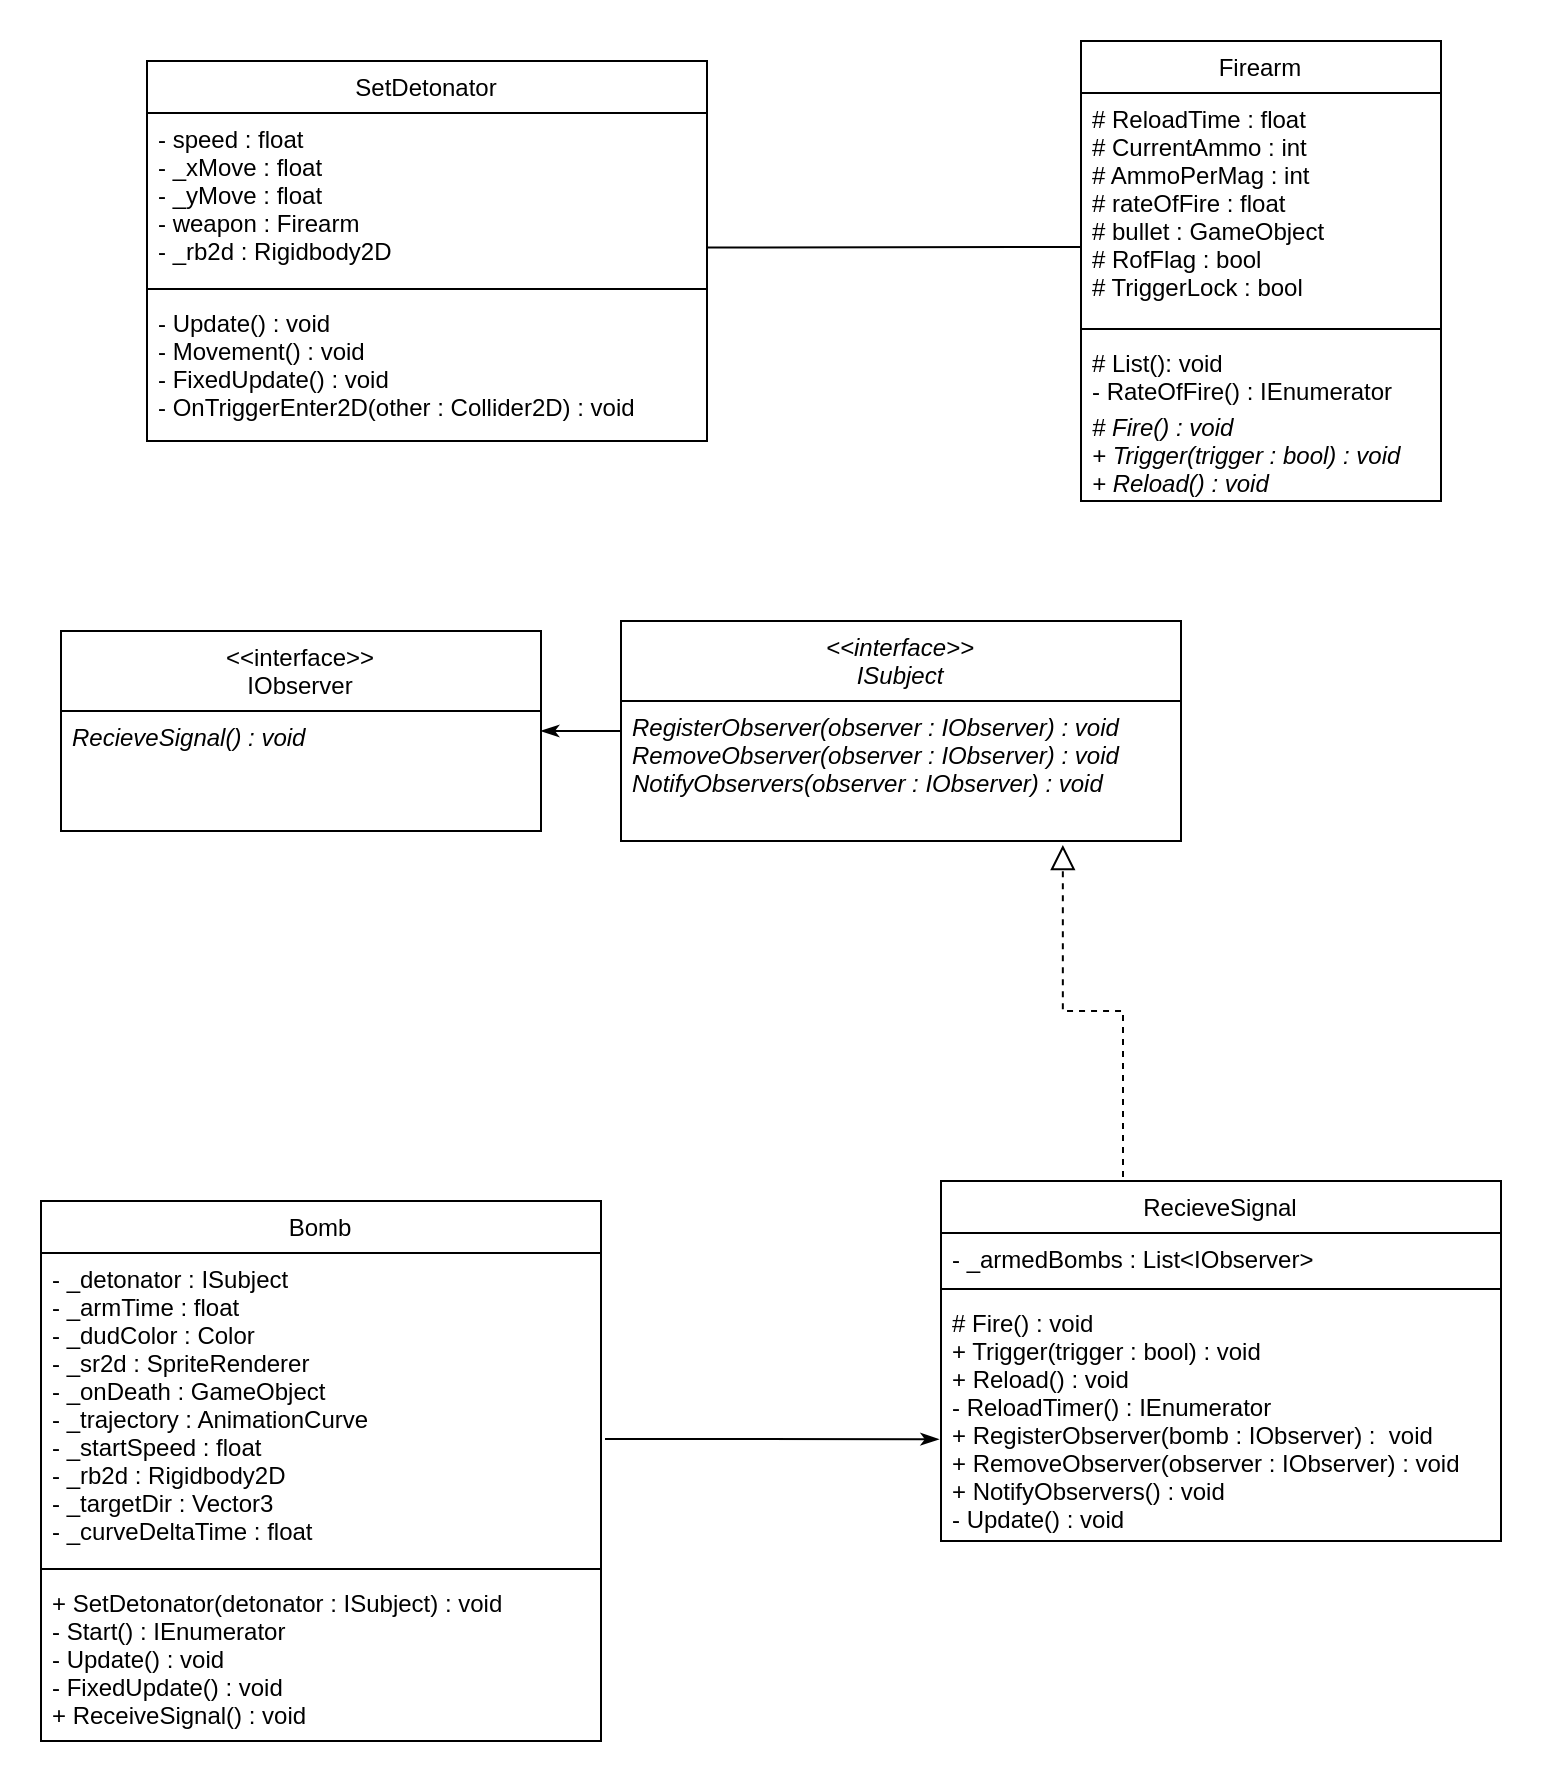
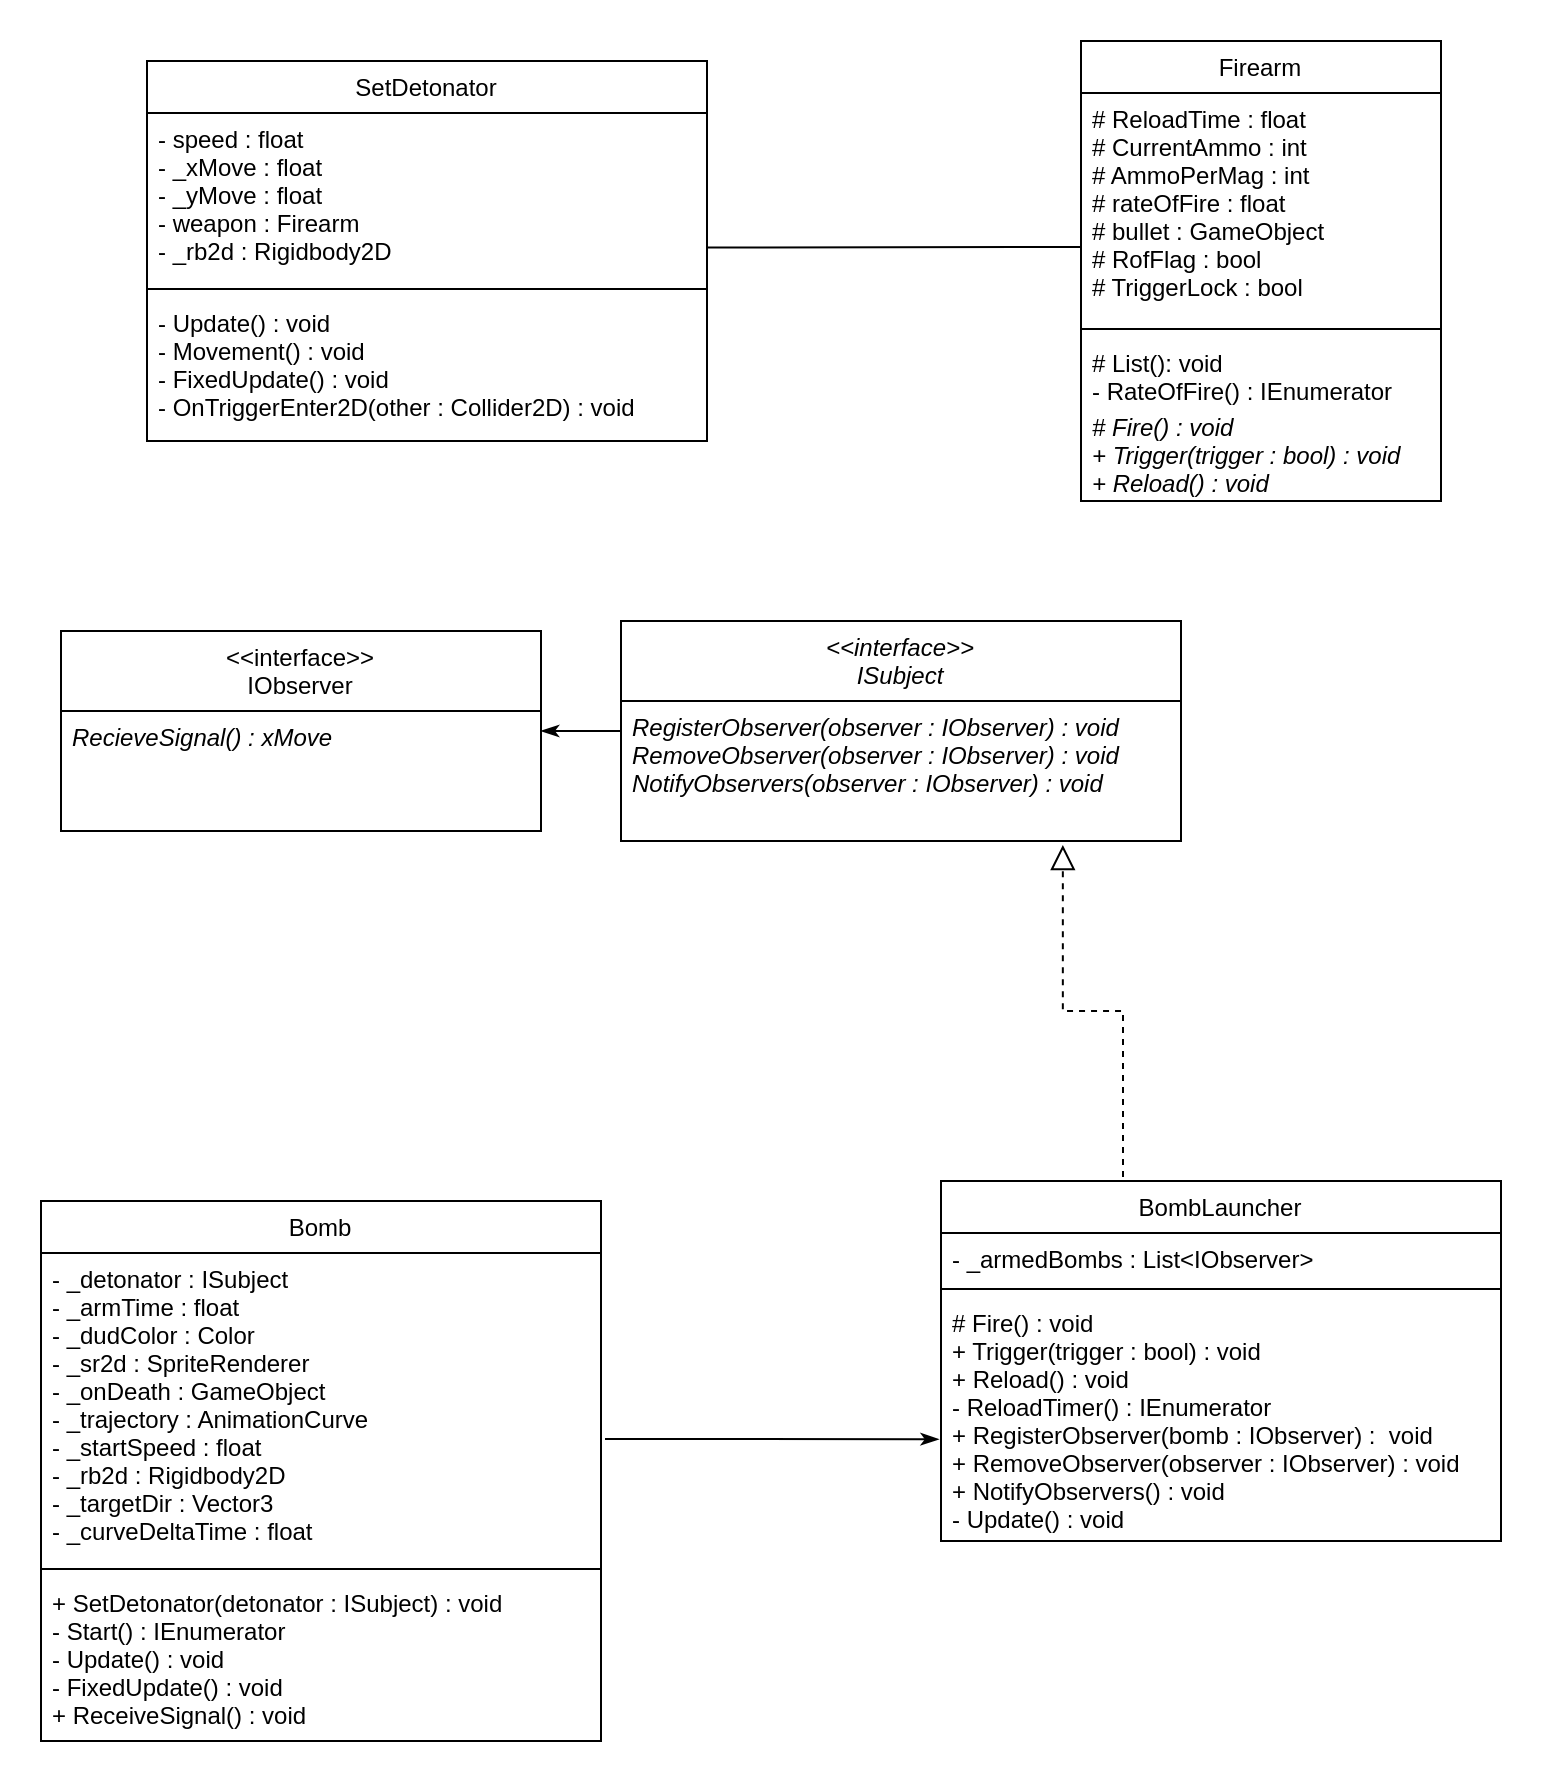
- <mxCell id="5" value="RecieveSignal() : void" style="text;align=left;verticalAlign=top;spacingLeft=4;spacingRight=4;overflow=hidden;rotatable=0;points=[[0,0.5],[1,0.5]];portConstraint=eastwest;fontStyle=2" parent="4" vertex="1"><mxGeometry y="40" width="240" height="60" as="geometry" /></mxCell>
+ <mxCell id="5" value="RecieveSignal() : xMove" style="text;align=left;verticalAlign=top;spacingLeft=4;spacingRight=4;overflow=hidden;rotatable=0;points=[[0,0.5],[1,0.5]];portConstraint=eastwest;fontStyle=2" parent="4" vertex="1"><mxGeometry y="40" width="240" height="60" as="geometry" /></mxCell>
- <mxCell id="16" value="RecieveSignal" style="swimlane;fontStyle=0;align=center;verticalAlign=top;childLayout=stackLayout;horizontal=1;startSize=26;horizontalStack=0;resizeParent=1;resizeLast=0;collapsible=1;marginBottom=0;rounded=0;shadow=0;strokeWidth=1;" vertex="1" parent="1"><mxGeometry x="470" y="590" width="280" height="180" as="geometry"><mxRectangle x="130" y="380" width="160" height="26" as="alternateBounds" /></mxGeometry></mxCell>
+ <mxCell id="16" value="BombLauncher" style="swimlane;fontStyle=0;align=center;verticalAlign=top;childLayout=stackLayout;horizontal=1;startSize=26;horizontalStack=0;resizeParent=1;resizeLast=0;collapsible=1;marginBottom=0;rounded=0;shadow=0;strokeWidth=1;" vertex="1" parent="1"><mxGeometry x="470" y="590" width="280" height="180" as="geometry"><mxRectangle x="130" y="380" width="160" height="26" as="alternateBounds" /></mxGeometry></mxCell>
